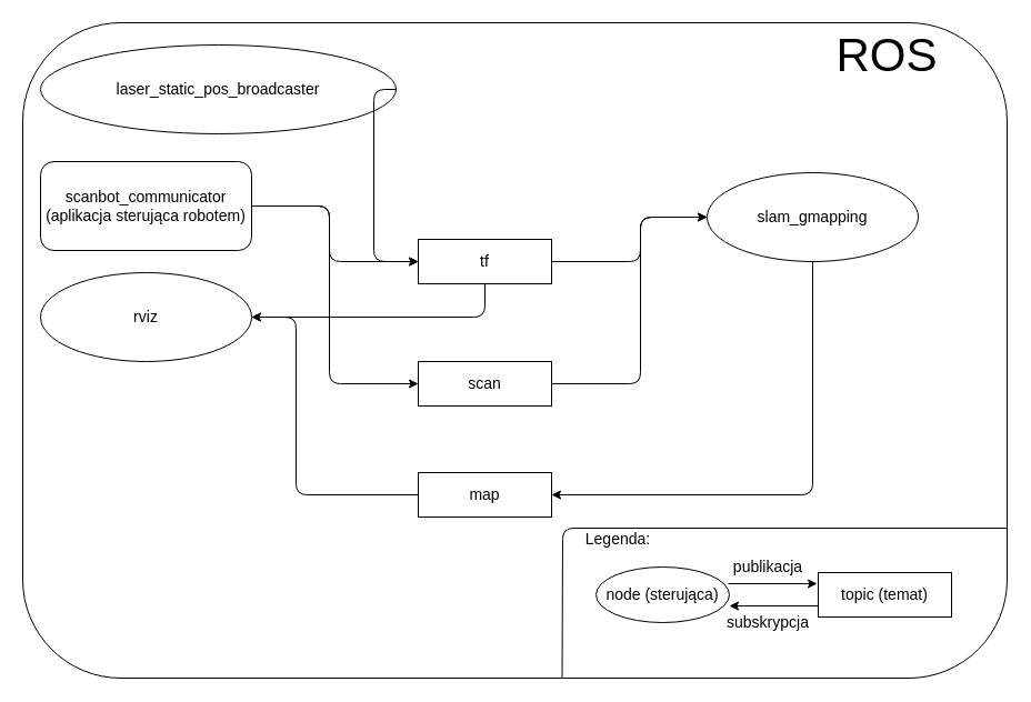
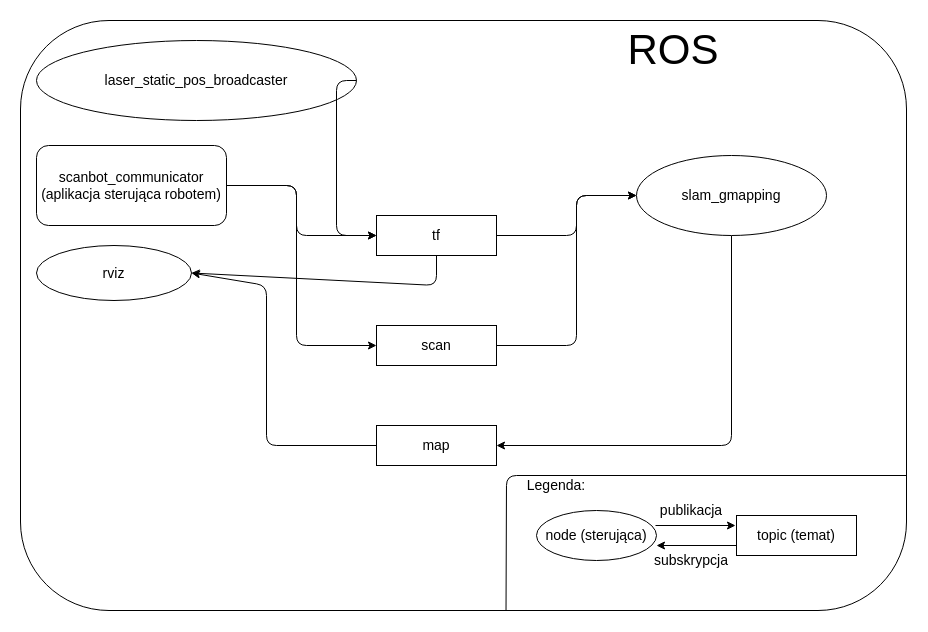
- <mxCell id="3" value="&lt;font style=&quot;font-size: 42px&quot;&gt;ROS&lt;/font&gt;" style="text;html=1;strokeColor=none;fillColor=none;align=center;verticalAlign=middle;whiteSpace=wrap;rounded=0;" parent="1" vertex="1"><mxGeometry x="753" y="30" width="90" height="40" as="geometry" /></mxCell>
+ <mxCell id="3" value="&lt;font style=&quot;font-size: 42px&quot;&gt;ROS&lt;/font&gt;" style="text;html=1;strokeColor=none;fillColor=none;align=center;verticalAlign=middle;whiteSpace=wrap;rounded=0;" parent="1" vertex="1"><mxGeometry x="628" y="30" width="90" height="40" as="geometry" /></mxCell>
- <mxCell id="5" value="&lt;font style=&quot;font-size: 14px&quot;&gt;rviz&lt;/font&gt;" style="ellipse;whiteSpace=wrap;html=1;" parent="1" vertex="1"><mxGeometry x="36" y="245" width="190" height="80" as="geometry" /></mxCell>
+ <mxCell id="5" value="&lt;font style=&quot;font-size: 14px&quot;&gt;rviz&lt;/font&gt;" style="ellipse;whiteSpace=wrap;html=1;" parent="1" vertex="1"><mxGeometry x="36" y="245" width="155" height="55" as="geometry" /></mxCell>
